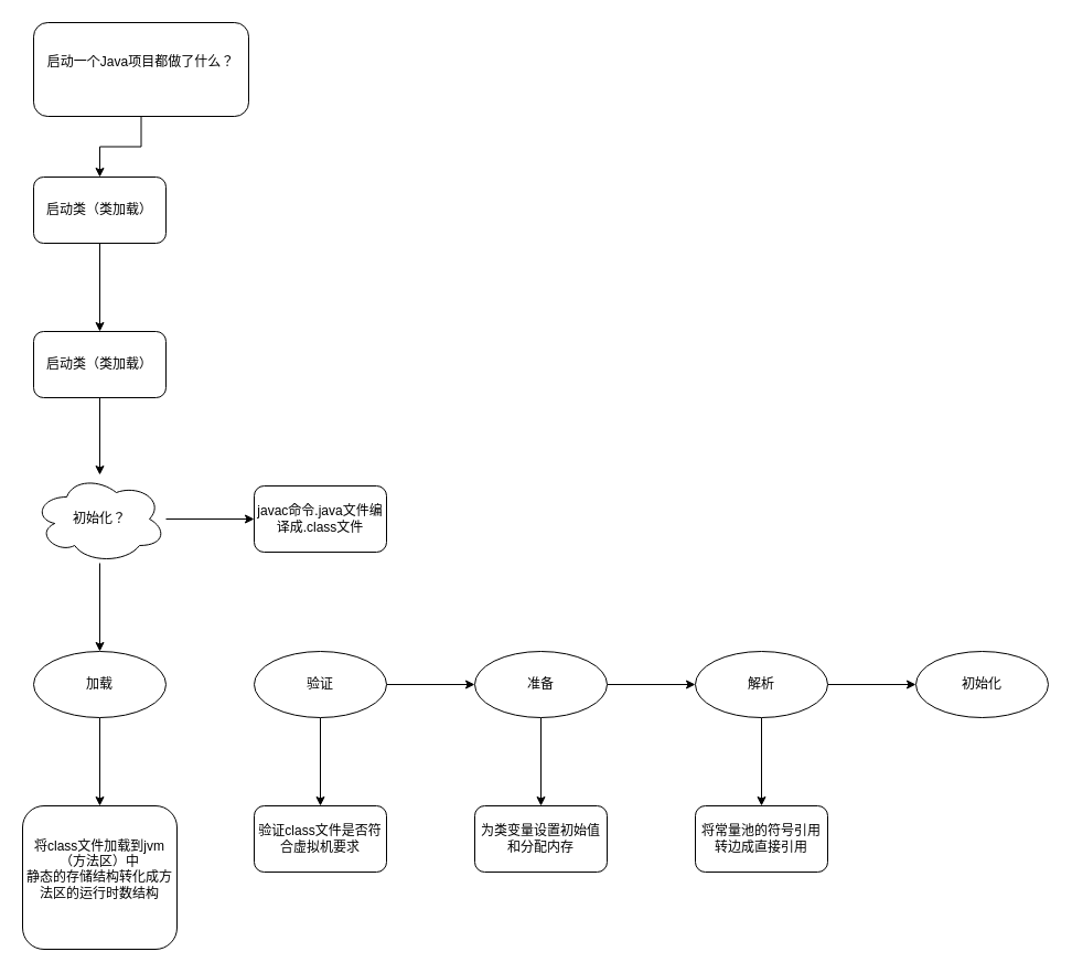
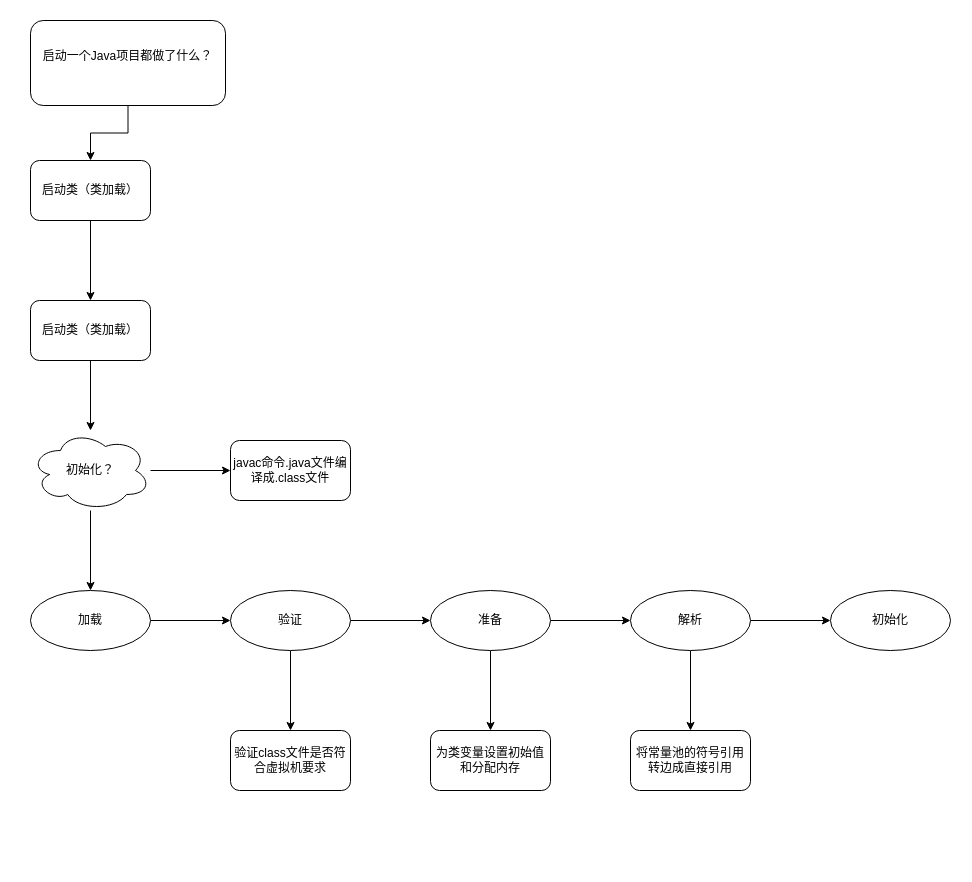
+ <mxCell id="11" value="" style="edgeStyle=orthogonalEdgeStyle;rounded=0;orthogonalLoop=1;jettySize=auto;html=1;" edge="1" parent="1" source="13" target="16"><mxGeometry relative="1" as="geometry" /></mxCell>
- <mxCell id="12" value="" style="edgeStyle=orthogonalEdgeStyle;rounded=0;orthogonalLoop=1;jettySize=auto;html=1;" edge="1" parent="1" source="13" target="25"><mxGeometry relative="1" as="geometry" /></mxCell>
- <mxCell id="25" value="&lt;span&gt;将class文件加载到jvm（方法区）中&lt;br&gt;静态的存储结构转化成方法区的运行时数结构&lt;br&gt;&lt;br&gt;&lt;/span&gt;" style="rounded=1;whiteSpace=wrap;html=1;" vertex="1" parent="1"><mxGeometry x="20" y="730" width="140" height="130" as="geometry" /></mxCell>
